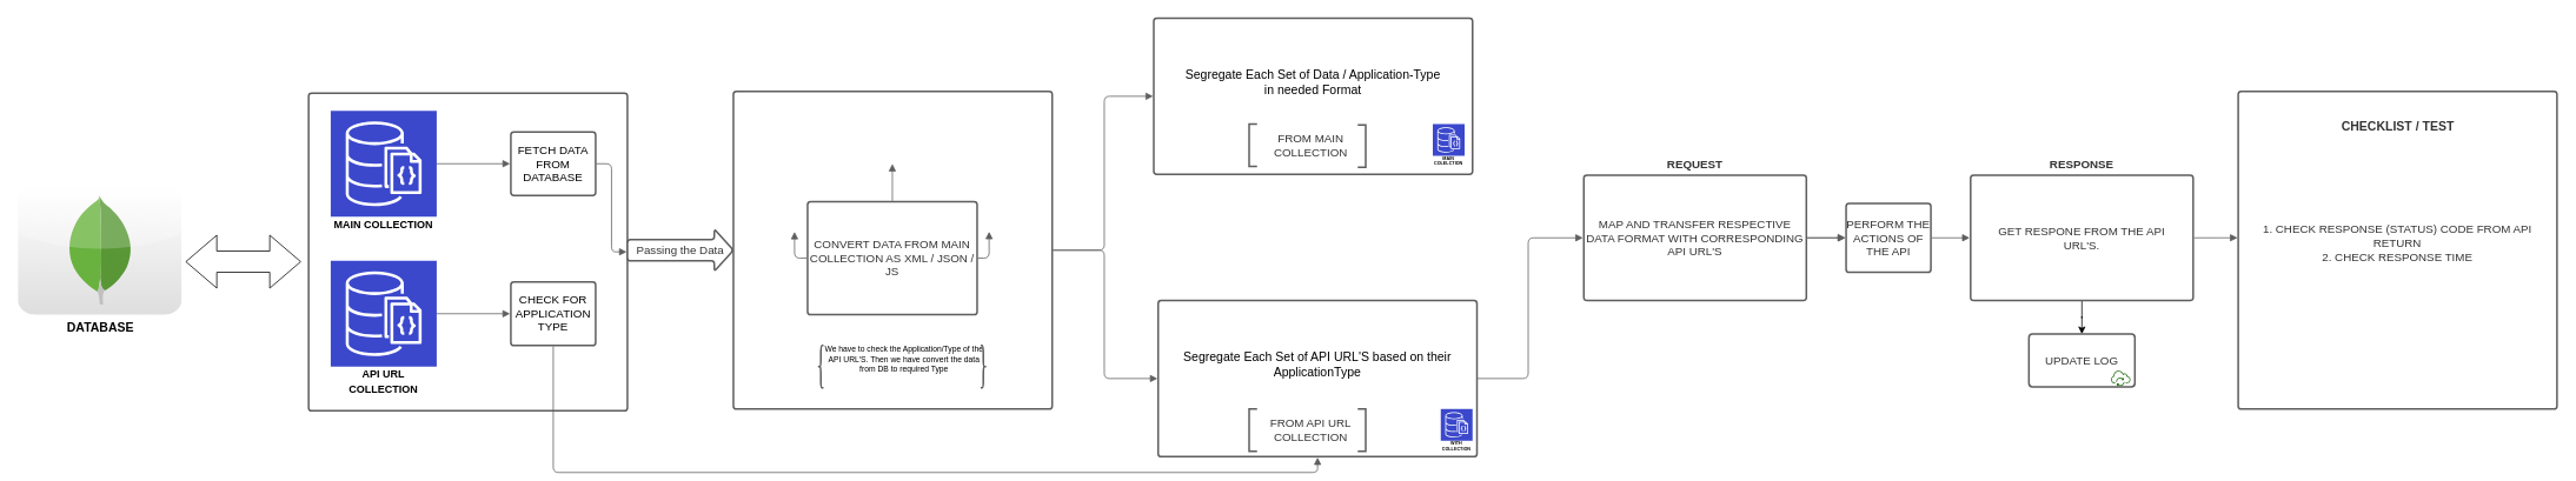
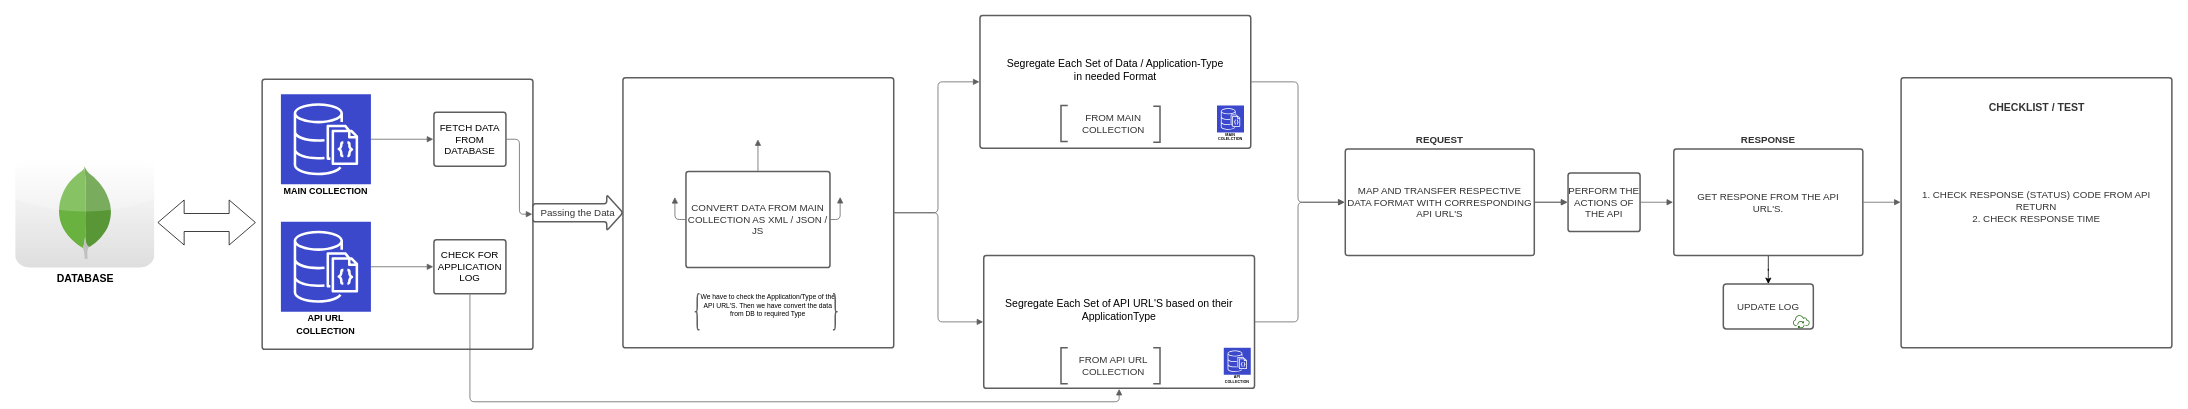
+ <mxCell id="40" value="" style="html=1;jettySize=18;whiteSpace=wrap;fontSize=11;strokeColor=#5E5E5E;rounded=1;arcSize=12;edgeStyle=orthogonalEdgeStyle;startArrow=none;;endArrow=block;endFill=1;;exitX=1.002;exitY=0.5;exitPerimeter=0;entryX=-0.004;entryY=0.5;entryPerimeter=0;" parent="1" source="23" target="39" edge="1"><mxGeometry width="100" height="100" relative="1" as="geometry"><Array as="points" /></mxGeometry></mxCell>
- <mxCell id="12" value="CHECK FOR&#10;APPLICATION&#10;TYPE" style="html=1;overflow=block;whiteSpace=wrap;;whiteSpace=wrap;fontSize=13;fontColor=#000000;spacing=7;strokeColor=#5e5e5e;strokeOpacity=100;rounded=1;absoluteArcSize=1;arcSize=7;strokeWidth=2;" parent="1" vertex="1" zOrder="11"><mxGeometry x="578" y="319" width="96" height="72" as="geometry" /></mxCell>
+ <mxCell id="12" value="CHECK FOR&#10;APPLICATION&#10;LOG" style="html=1;overflow=block;whiteSpace=wrap;;whiteSpace=wrap;fontSize=13;fontColor=#000000;spacing=7;strokeColor=#5e5e5e;strokeOpacity=100;rounded=1;absoluteArcSize=1;arcSize=7;strokeWidth=2;" parent="1" vertex="1" zOrder="11"><mxGeometry x="578" y="319" width="96" height="72" as="geometry" /></mxCell>
- <mxCell id="53" value="WITH COLLECTION" style="html=1;overflow=block;whiteSpace=wrap;shape=mxgraph.aws4.resourceIcon;resIcon=mxgraph.aws4.documentdb_with_mongodb_compatibility;verticalLabelPosition=bottom;align=center;verticalAlign=top;strokeColor=#ffffff;whiteSpace=wrap;fontSize=5;fontColor=#000000;fontStyle=1;spacing=0;strokeOpacity=100;rounded=1;absoluteArcSize=1;arcSize=7;fillColor=#3b48cc;strokeWidth=2;" parent="1" vertex="1" zOrder="45"><mxGeometry x="1631" y="463" width="36" height="36" as="geometry" /></mxCell>
+ <mxCell id="53" value="API COLLECTION" style="html=1;overflow=block;whiteSpace=wrap;shape=mxgraph.aws4.resourceIcon;resIcon=mxgraph.aws4.documentdb_with_mongodb_compatibility;verticalLabelPosition=bottom;align=center;verticalAlign=top;strokeColor=#ffffff;whiteSpace=wrap;fontSize=5;fontColor=#000000;fontStyle=1;spacing=0;strokeOpacity=100;rounded=1;absoluteArcSize=1;arcSize=7;fillColor=#3b48cc;strokeWidth=2;" parent="1" vertex="1" zOrder="45"><mxGeometry x="1631" y="463" width="36" height="36" as="geometry" /></mxCell>
